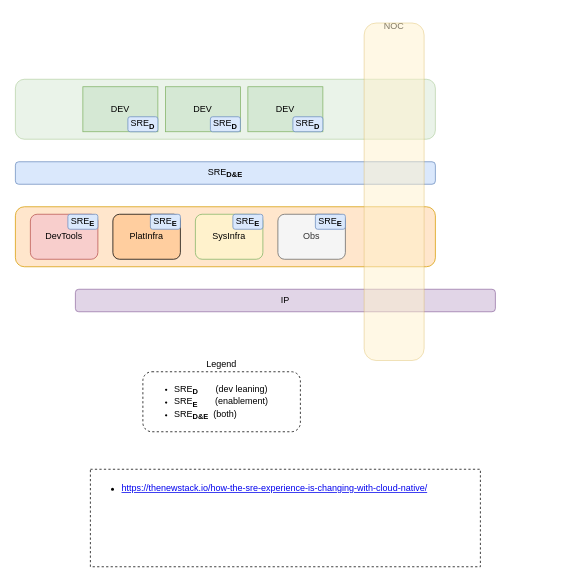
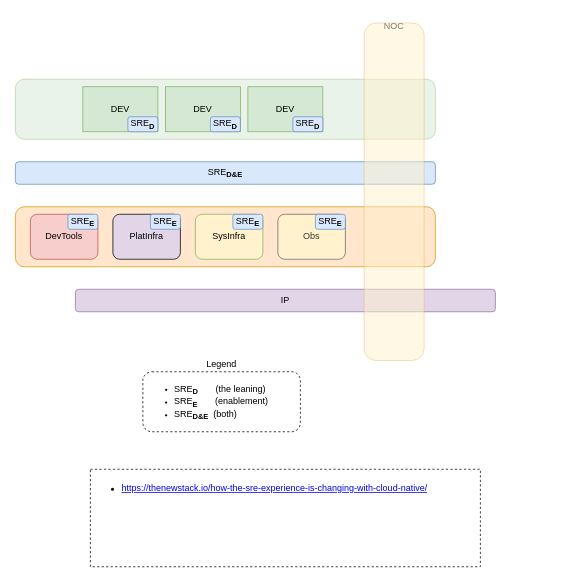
- <mxCell id="7" value="PlatInfra" style="rounded=1;whiteSpace=wrap;html=1;fillColor=#FFCE9F;" parent="1" vertex="1"><mxGeometry x="150" y="285" width="90" height="60" as="geometry" /></mxCell>
+ <mxCell id="7" value="PlatInfra" style="rounded=1;whiteSpace=wrap;html=1;fillColor=#e1d5e7;" parent="1" vertex="1"><mxGeometry x="150" y="285" width="90" height="60" as="geometry" /></mxCell>
- <mxCell id="6" value="Obs" style="rounded=1;whiteSpace=wrap;html=1;fillColor=#f5f5f5;fontColor=#333333;strokeColor=#666666;" parent="1" vertex="1"><mxGeometry x="370" y="285" width="90" height="60" as="geometry" /></mxCell>
+ <mxCell id="6" value="Obs" style="rounded=1;whiteSpace=wrap;html=1;fillColor=#fff2cc;fontColor=#333333;strokeColor=#666666;" parent="1" vertex="1"><mxGeometry x="370" y="285" width="90" height="60" as="geometry" /></mxCell>
- <mxCell id="24" value="&lt;ul&gt;&lt;li&gt;&lt;span style=&quot;font-size: 12px&quot;&gt;SRE&lt;/span&gt;&lt;sub&gt;&lt;font size=&quot;1&quot;&gt;&lt;b&gt;D&lt;/b&gt;&lt;/font&gt;&lt;/sub&gt;&lt;span style=&quot;font-size: 12px&quot;&gt;&amp;nbsp; &amp;nbsp; &amp;nbsp; &amp;nbsp;(dev leaning)&lt;/span&gt;&lt;/li&gt;&lt;li&gt;&lt;span style=&quot;font-size: 12px&quot;&gt;SRE&lt;/span&gt;&lt;sub&gt;&lt;font size=&quot;1&quot;&gt;&lt;b&gt;E&lt;/b&gt;&lt;/font&gt;&lt;/sub&gt;&lt;span style=&quot;font-size: 12px&quot;&gt;&amp;nbsp; &amp;nbsp; &amp;nbsp; &amp;nbsp;(enablement)&lt;/span&gt;&lt;/li&gt;&lt;li&gt;&lt;span style=&quot;font-size: 12px&quot;&gt;SRE&lt;/span&gt;&lt;sub&gt;&lt;font style=&quot;font-size: 10px&quot;&gt;&lt;b&gt;D&amp;amp;E&lt;/b&gt;&lt;/font&gt;&lt;/sub&gt;&lt;span style=&quot;font-size: 12px&quot;&gt;&amp;nbsp; (both)&lt;br&gt;&lt;/span&gt;&lt;/li&gt;&lt;/ul&gt;" style="rounded=1;whiteSpace=wrap;html=1;fontSize=9;fillColor=default;gradientDirection=east;align=left;verticalAlign=top;dashed=1;" parent="1" vertex="1"><mxGeometry x="190" y="495" width="210" height="80" as="geometry" /></mxCell>
+ <mxCell id="24" value="&lt;ul&gt;&lt;li&gt;&lt;span style=&quot;font-size: 12px&quot;&gt;SRE&lt;/span&gt;&lt;sub&gt;&lt;font size=&quot;1&quot;&gt;&lt;b&gt;D&lt;/b&gt;&lt;/font&gt;&lt;/sub&gt;&lt;span style=&quot;font-size: 12px&quot;&gt;&amp;nbsp; &amp;nbsp; &amp;nbsp; &amp;nbsp;(the leaning)&lt;/span&gt;&lt;/li&gt;&lt;li&gt;&lt;span style=&quot;font-size: 12px&quot;&gt;SRE&lt;/span&gt;&lt;sub&gt;&lt;font size=&quot;1&quot;&gt;&lt;b&gt;E&lt;/b&gt;&lt;/font&gt;&lt;/sub&gt;&lt;span style=&quot;font-size: 12px&quot;&gt;&amp;nbsp; &amp;nbsp; &amp;nbsp; &amp;nbsp;(enablement)&lt;/span&gt;&lt;/li&gt;&lt;li&gt;&lt;span style=&quot;font-size: 12px&quot;&gt;SRE&lt;/span&gt;&lt;sub&gt;&lt;font style=&quot;font-size: 10px&quot;&gt;&lt;b&gt;D&amp;amp;E&lt;/b&gt;&lt;/font&gt;&lt;/sub&gt;&lt;span style=&quot;font-size: 12px&quot;&gt;&amp;nbsp; (both)&lt;br&gt;&lt;/span&gt;&lt;/li&gt;&lt;/ul&gt;" style="rounded=1;whiteSpace=wrap;html=1;fontSize=9;fillColor=default;gradientDirection=east;align=left;verticalAlign=top;dashed=1;" parent="1" vertex="1"><mxGeometry x="190" y="495" width="210" height="80" as="geometry" /></mxCell>
